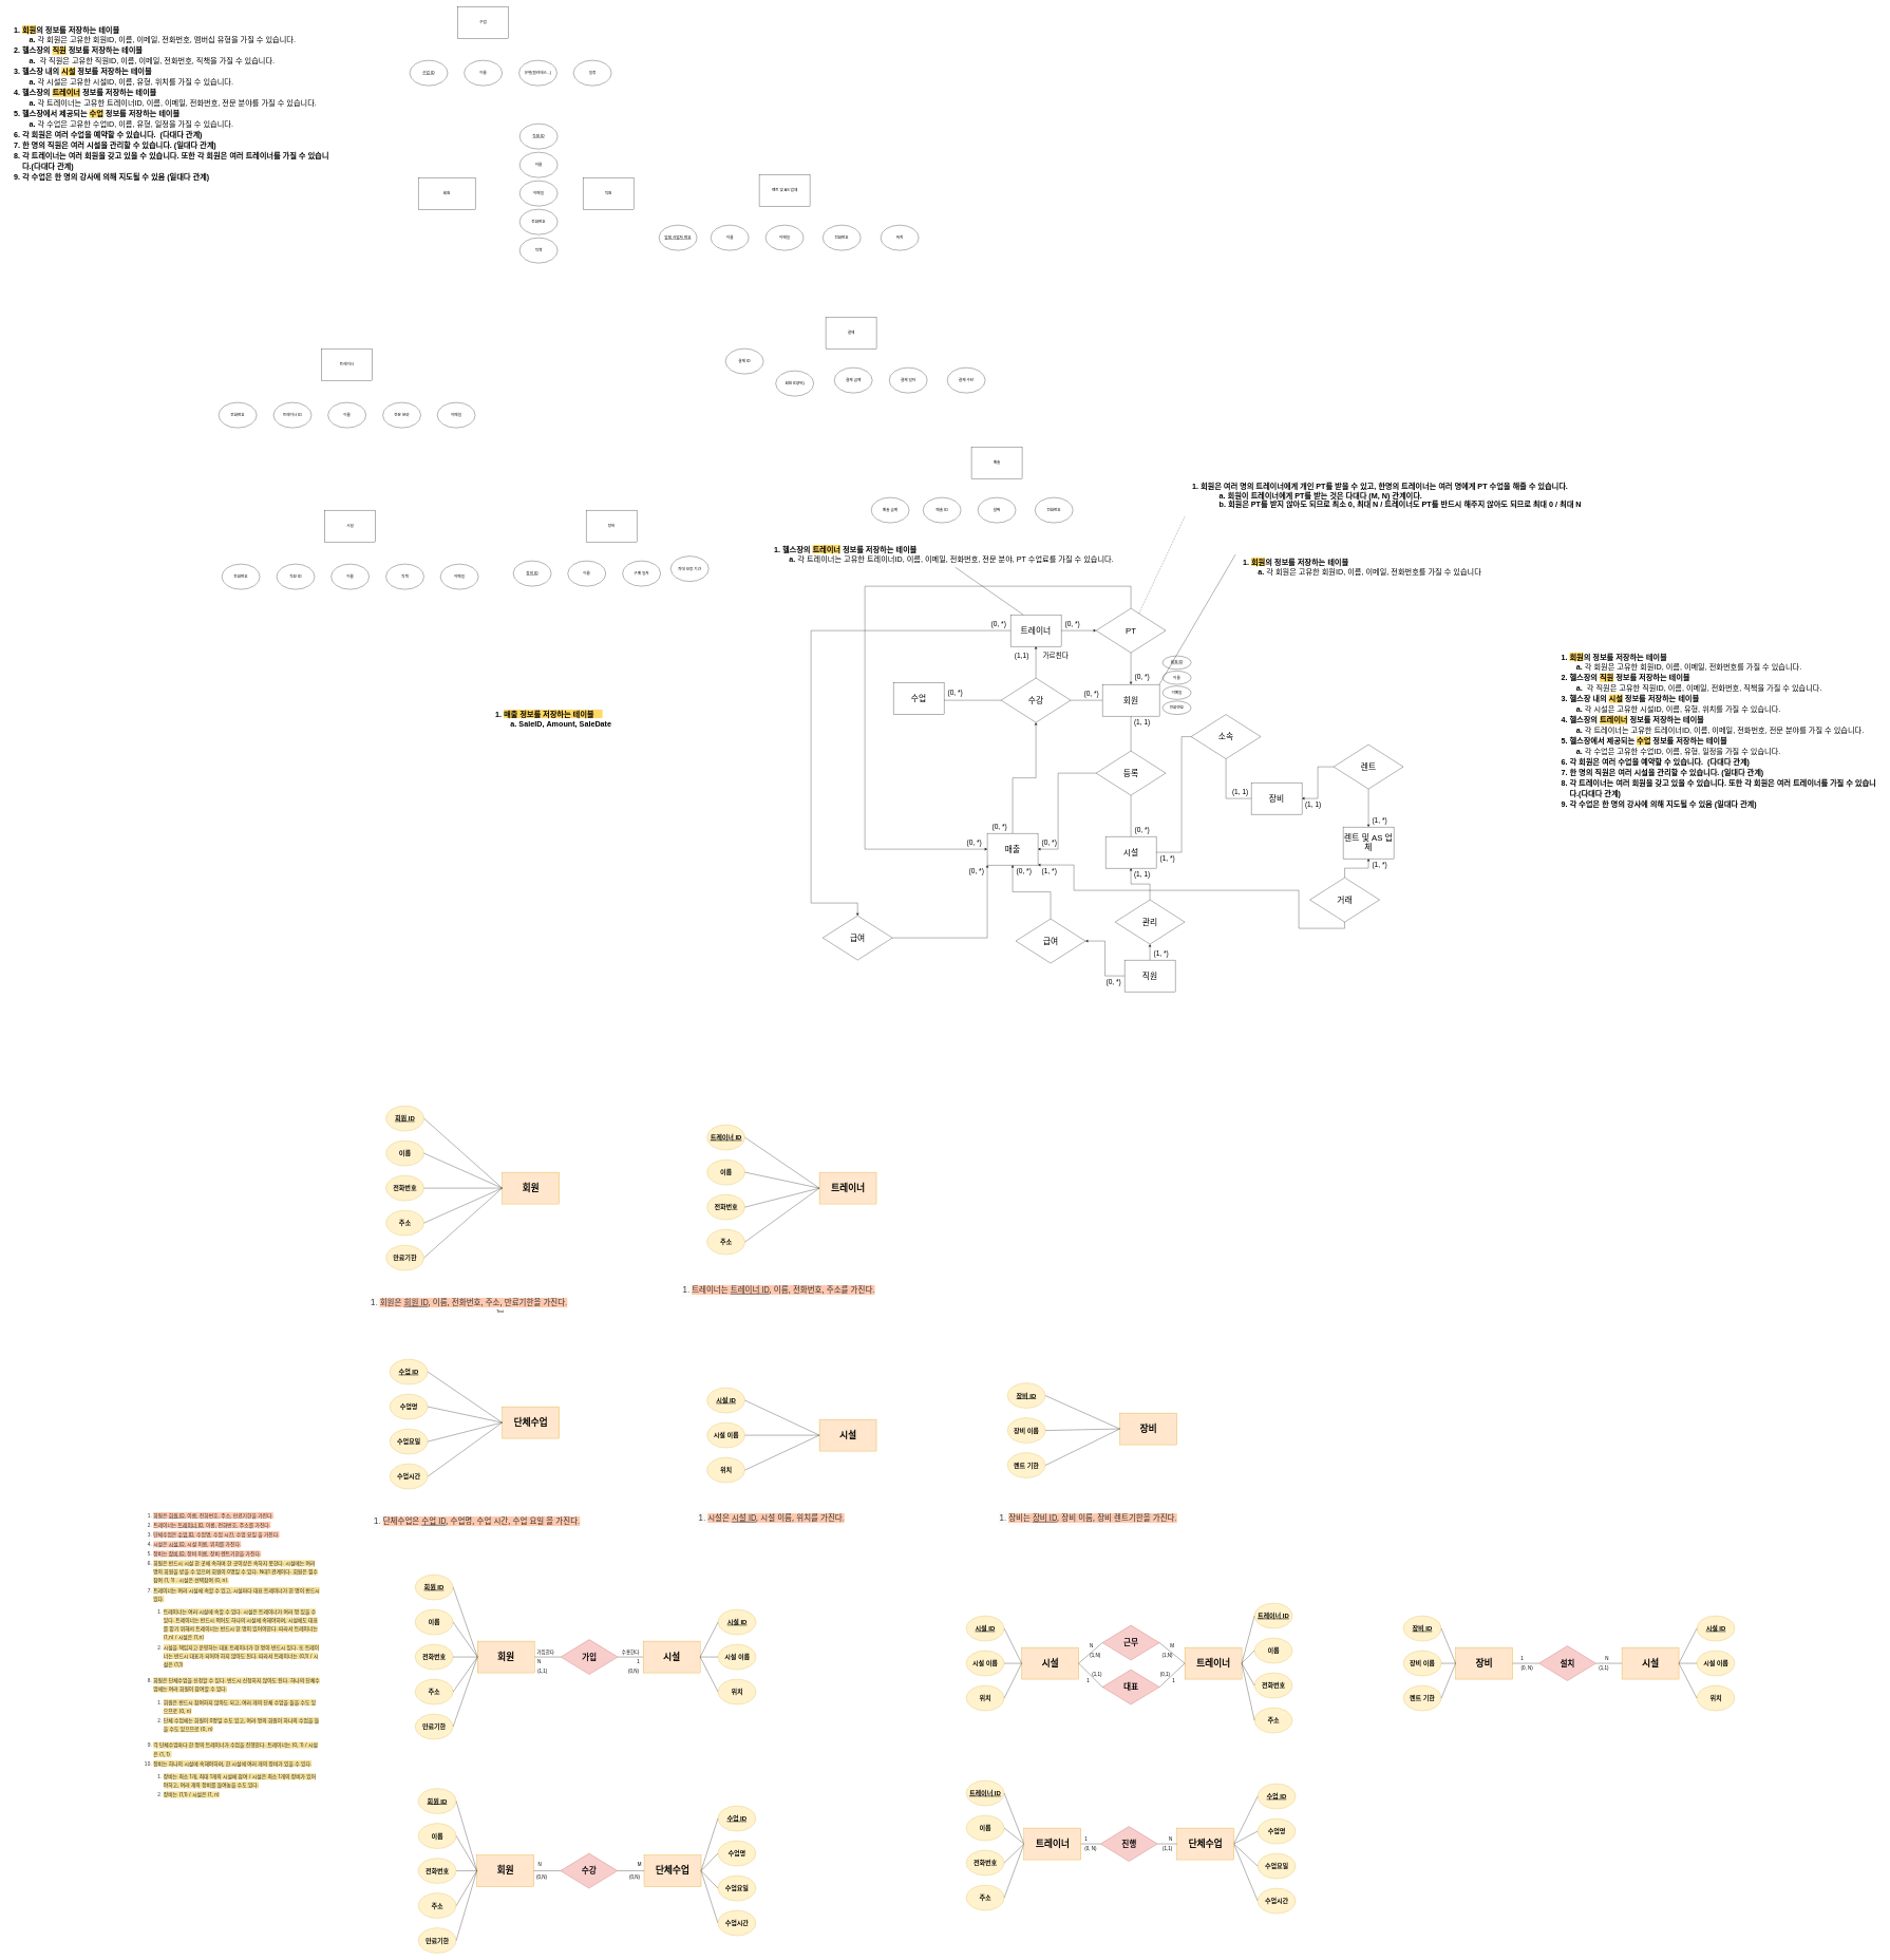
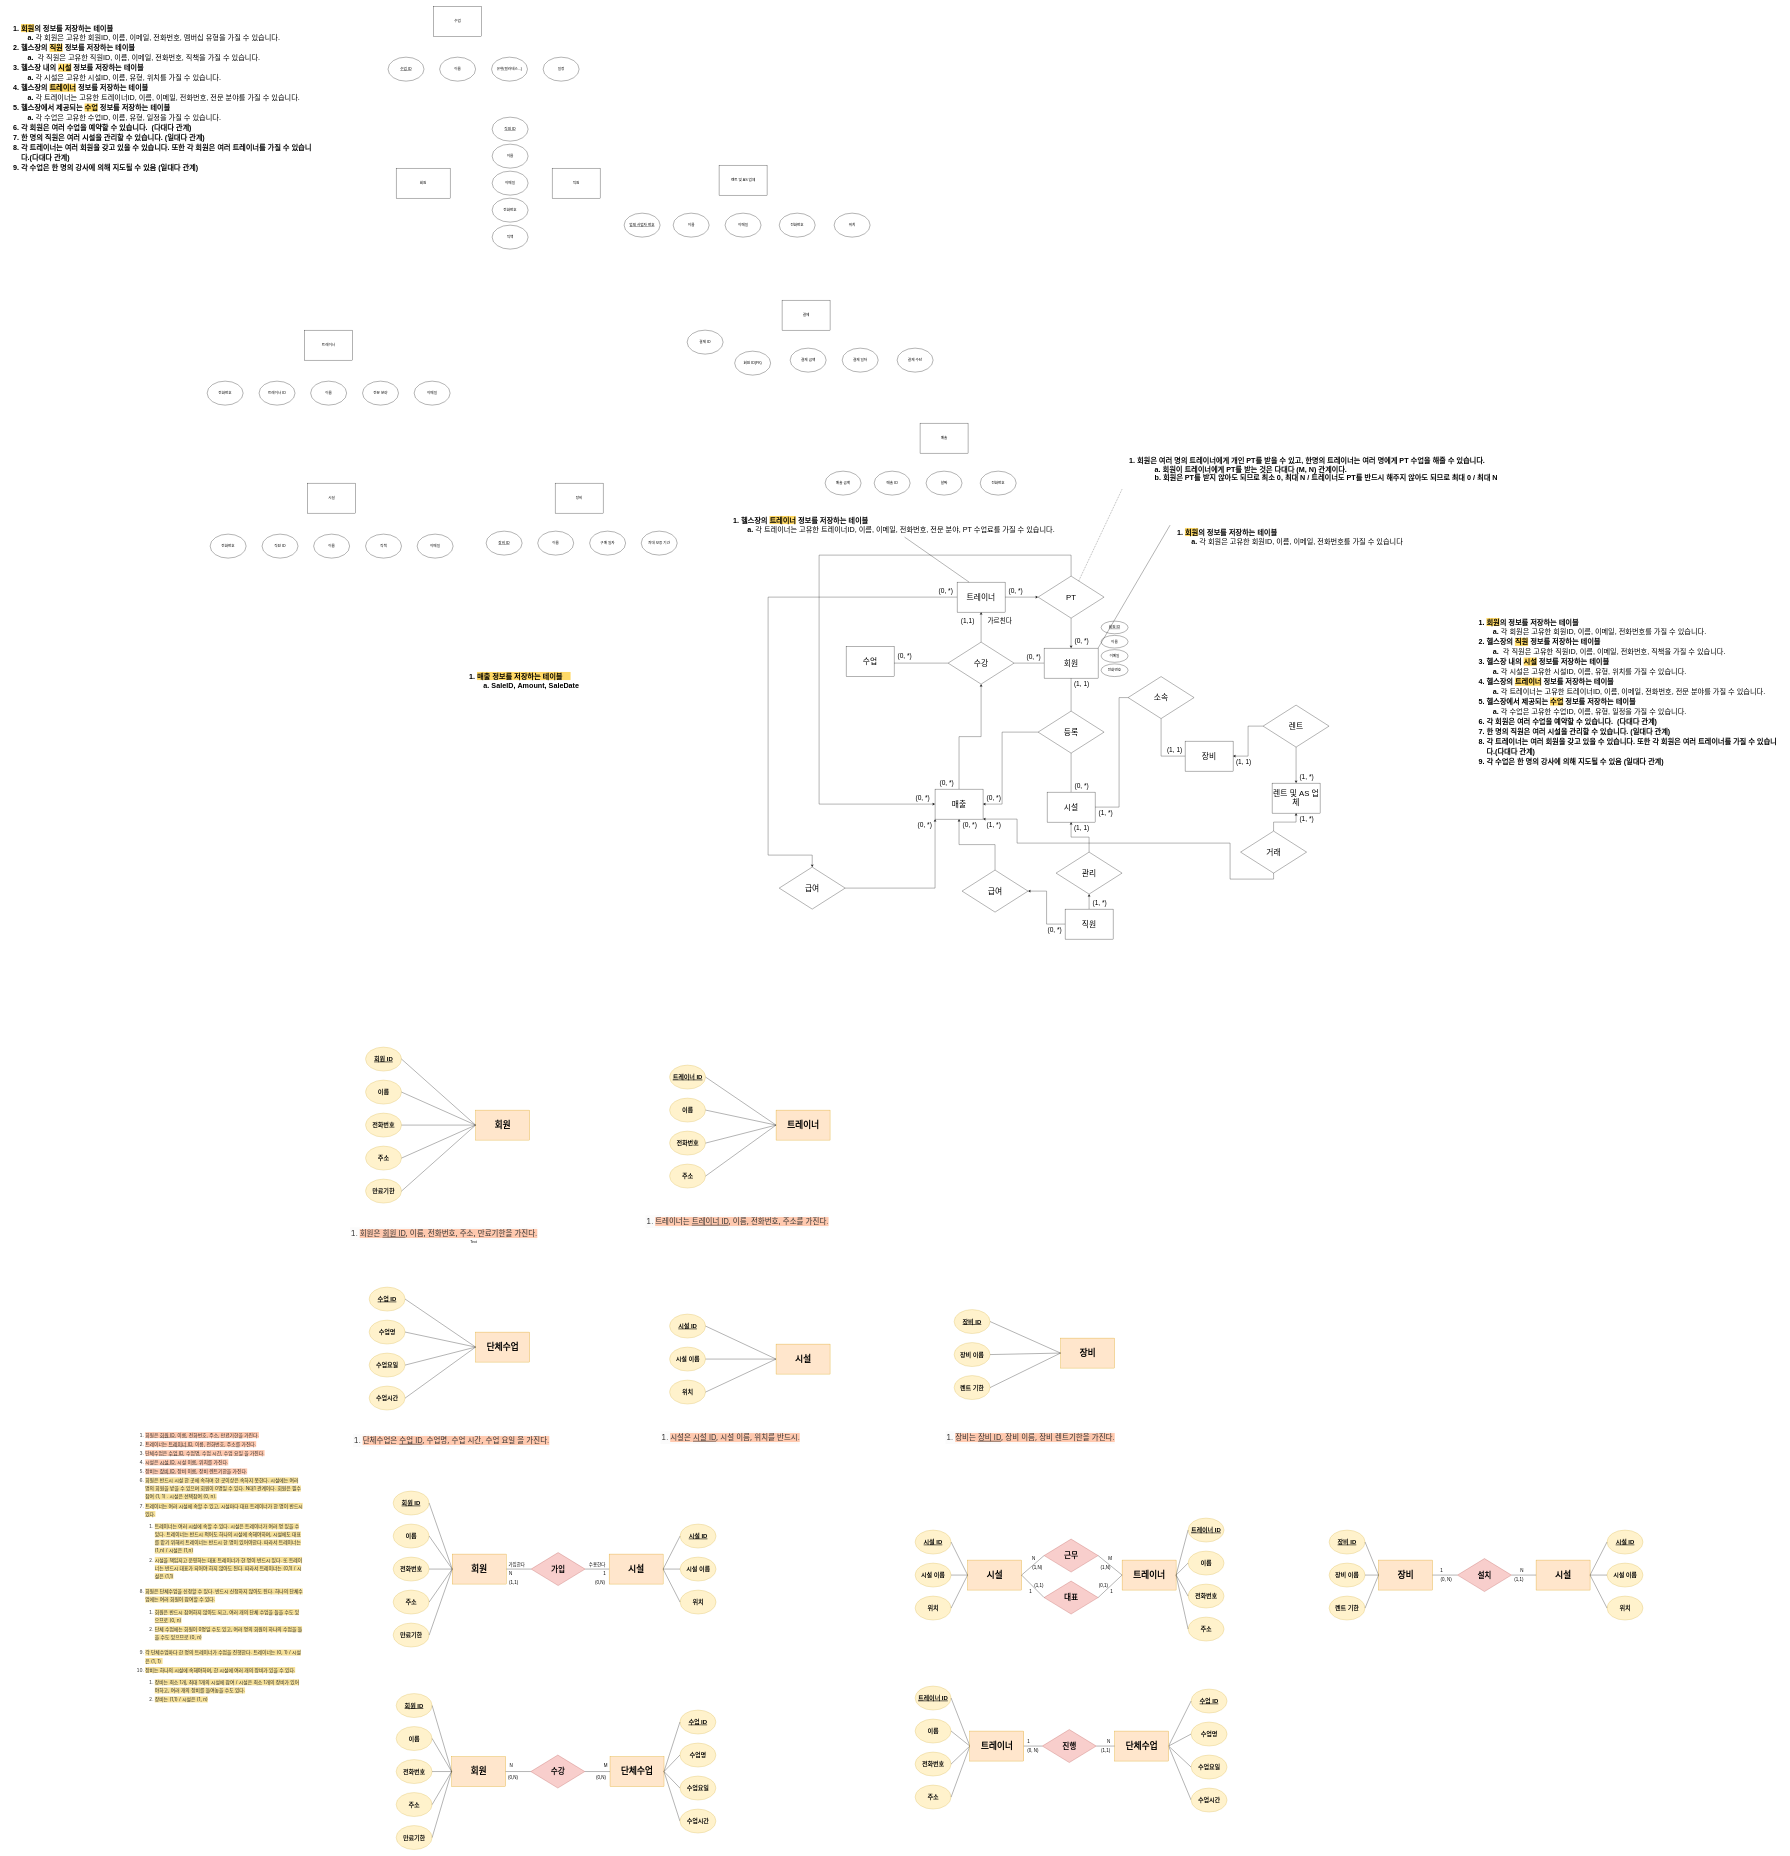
- <mxCell id="29" value="최대 보증 기간" style="ellipse;whiteSpace=wrap;html=1;" parent="1" vertex="1"><mxGeometry x="2117" y="1755" width="120" height="80" as="geometry" /></mxCell>
+ <mxCell id="29" value="최대 보증 기간" style="ellipse;whiteSpace=wrap;html=1;" parent="1" vertex="1"><mxGeometry x="2137" y="1770" width="120" height="80" as="geometry" /></mxCell>
- <mxCell id="176" value="&lt;ol data-ke-list-type=&quot;decimal&quot; data-mce-style=&quot;list-style-type: decimal;&quot; style=&quot;border-color: var(--border-color); font-style: normal; font-variant-ligatures: normal; font-variant-caps: normal; font-weight: 400; letter-spacing: normal; orphans: 2; text-indent: 0px; text-transform: none; widows: 2; word-spacing: 0px; -webkit-text-stroke-width: 0px; background-color: rgb(251, 251, 251); text-decoration-thickness: initial; text-decoration-style: initial; text-decoration-color: initial; margin: 14px auto 24px; padding: 0px 0px 0px 10px; color: rgb(51, 51, 51); font-family: -apple-system, BlinkMacSystemFont, &amp;quot;Helvetica Neue&amp;quot;, &amp;quot;Apple SD Gothic Neo&amp;quot;, Arial, sans-serif; font-size: 25px; text-align: start; list-style-type: decimal;&quot;&gt;&lt;li style=&quot;border-color: var(--border-color); margin: 0px 0px 3px 22px; line-height: 1.7; font-size: 25px;&quot;&gt;&lt;span data-mce-style=&quot;background-color: #ffc9af;&quot; style=&quot;border-color: var(--border-color); background-color: rgb(255, 201, 175); font-size: 25px;&quot;&gt;시설은&lt;span style=&quot;border-color: var(--border-color); font-size: 25px;&quot;&gt;&amp;nbsp;&lt;/span&gt;&lt;u style=&quot;border-color: var(--border-color); font-size: 25px;&quot;&gt;시설 ID&lt;/u&gt;, 시설 이름, 위치를 가진다.&lt;/span&gt;&lt;/li&gt;&lt;/ol&gt;" style="text;whiteSpace=wrap;html=1;fontSize=25;" parent="1" vertex="1"><mxGeometry x="2200" y="4750" width="720" height="90" as="geometry" /></mxCell>
+ <mxCell id="176" value="&lt;ol data-ke-list-type=&quot;decimal&quot; data-mce-style=&quot;list-style-type: decimal;&quot; style=&quot;border-color: var(--border-color); font-style: normal; font-variant-ligatures: normal; font-variant-caps: normal; font-weight: 400; letter-spacing: normal; orphans: 2; text-indent: 0px; text-transform: none; widows: 2; word-spacing: 0px; -webkit-text-stroke-width: 0px; background-color: rgb(251, 251, 251); text-decoration-thickness: initial; text-decoration-style: initial; text-decoration-color: initial; margin: 14px auto 24px; padding: 0px 0px 0px 10px; color: rgb(51, 51, 51); font-family: -apple-system, BlinkMacSystemFont, &amp;quot;Helvetica Neue&amp;quot;, &amp;quot;Apple SD Gothic Neo&amp;quot;, Arial, sans-serif; font-size: 25px; text-align: start; list-style-type: decimal;&quot;&gt;&lt;li style=&quot;border-color: var(--border-color); margin: 0px 0px 3px 22px; line-height: 1.7; font-size: 25px;&quot;&gt;&lt;span data-mce-style=&quot;background-color: #ffc9af;&quot; style=&quot;border-color: var(--border-color); background-color: rgb(255, 201, 175); font-size: 25px;&quot;&gt;시설은&lt;span style=&quot;border-color: var(--border-color); font-size: 25px;&quot;&gt;&amp;nbsp;&lt;/span&gt;&lt;u style=&quot;border-color: var(--border-color); font-size: 25px;&quot;&gt;시설 ID&lt;/u&gt;, 시설 이름, 위치를 반드시.&lt;/span&gt;&lt;/li&gt;&lt;/ol&gt;" style="text;whiteSpace=wrap;html=1;fontSize=25;" parent="1" vertex="1"><mxGeometry x="2200" y="4750" width="720" height="90" as="geometry" /></mxCell>
